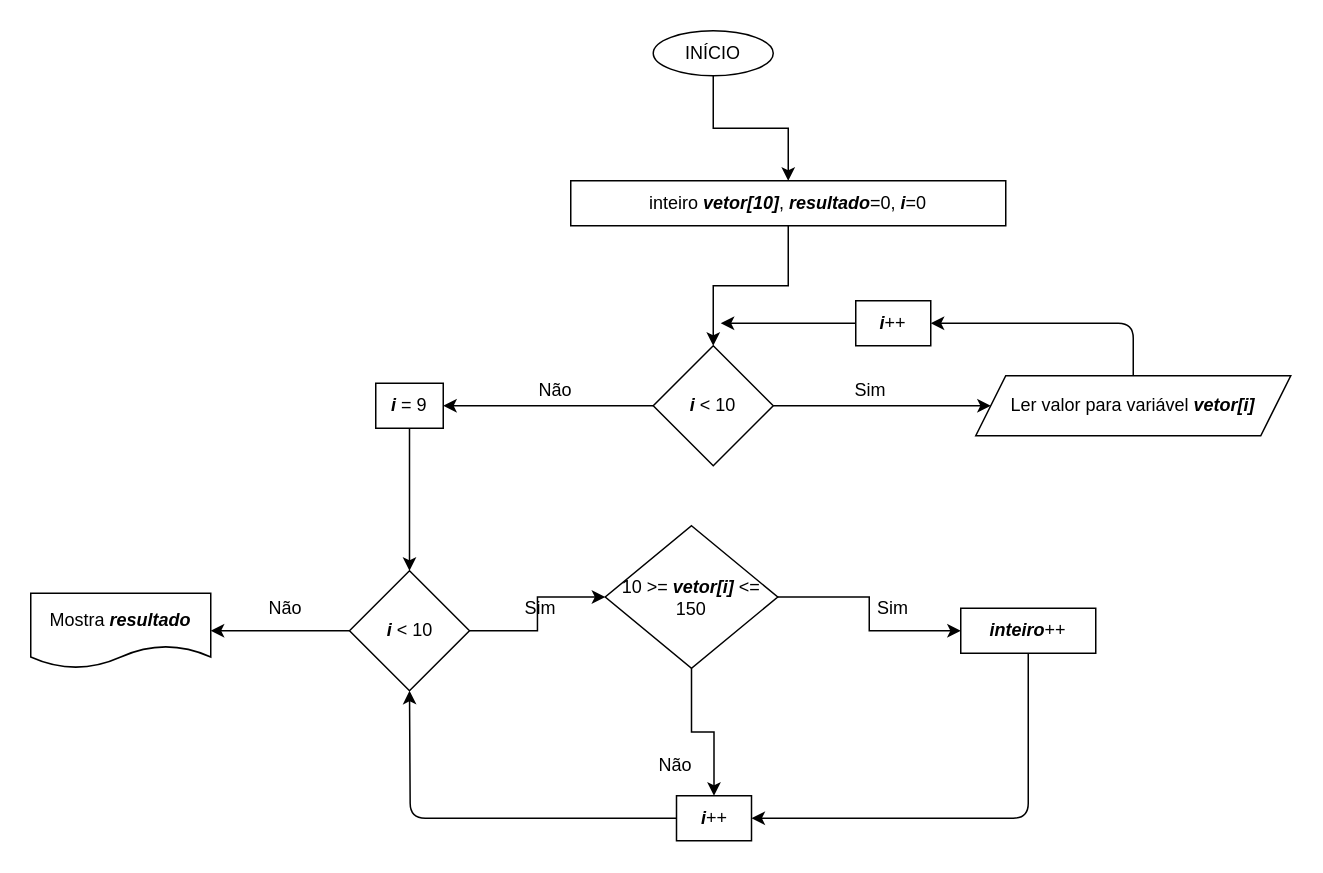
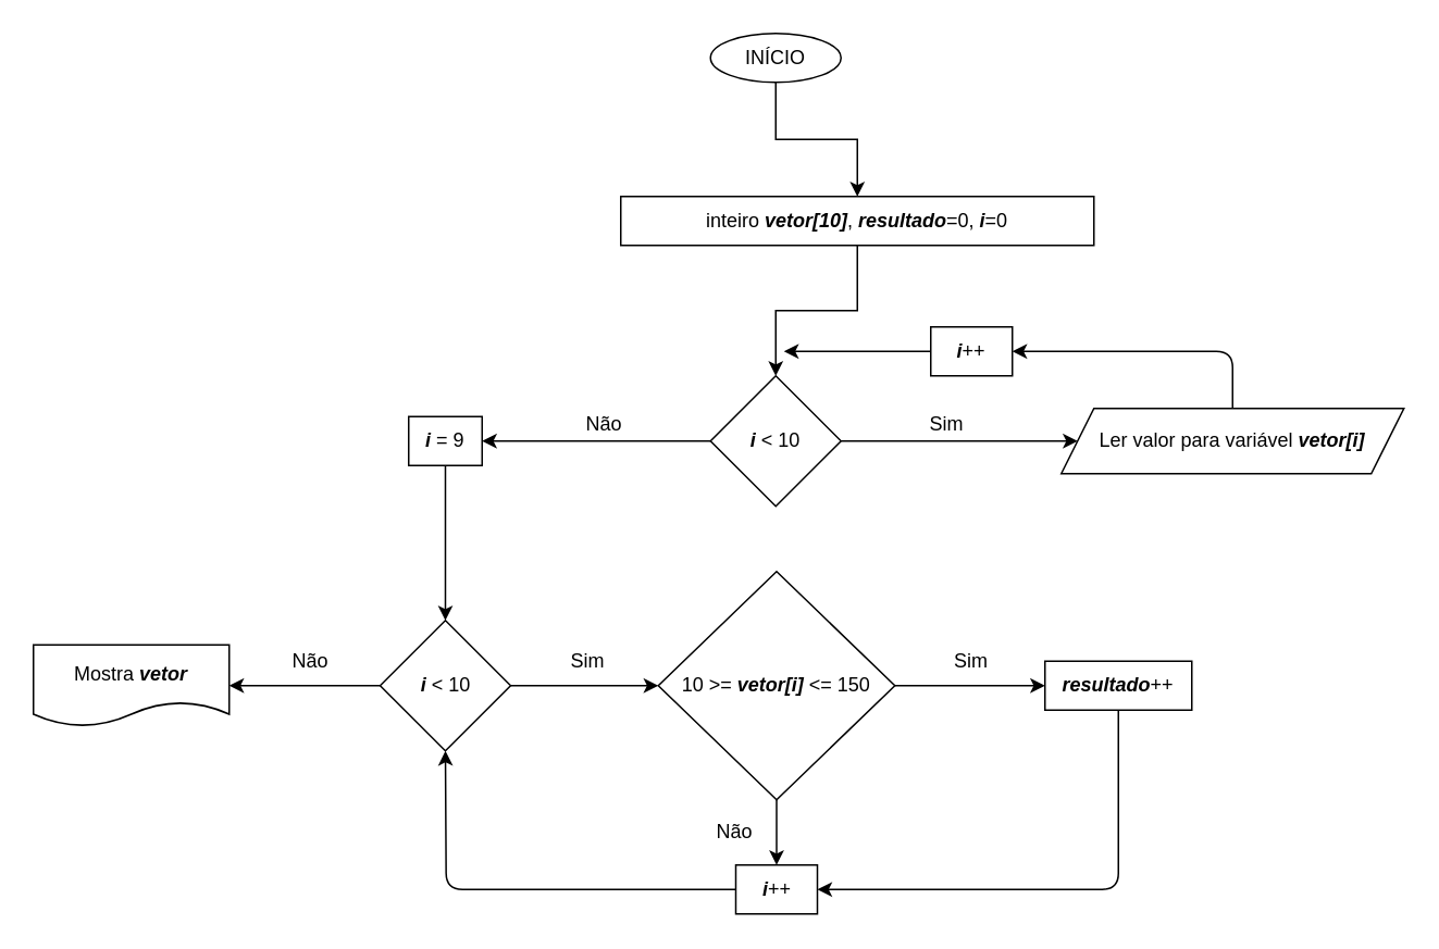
- <mxCell id="19" value="10 &amp;gt;= &lt;b&gt;&lt;i&gt;vetor[i]&lt;/i&gt;&lt;/b&gt; &amp;lt;= 150" style="rhombus;whiteSpace=wrap;html=1;" vertex="1" parent="1"><mxGeometry x="403" y="350" width="115" height="95" as="geometry" /></mxCell>
+ <mxCell id="19" value="10 &amp;gt;= &lt;b&gt;&lt;i&gt;vetor[i]&lt;/i&gt;&lt;/b&gt; &amp;lt;= 150" style="rhombus;whiteSpace=wrap;html=1;" vertex="1" parent="1"><mxGeometry x="403" y="350" width="145" height="140" as="geometry" /></mxCell>
- <mxCell id="25" value="Mostra &lt;b&gt;&lt;i&gt;resultado&lt;/i&gt;&lt;/b&gt;" style="shape=document;whiteSpace=wrap;html=1;boundedLbl=1;" vertex="1" parent="1"><mxGeometry x="20" y="395" width="120" height="50" as="geometry" /></mxCell>
+ <mxCell id="25" value="Mostra &lt;b&gt;&lt;i&gt;vetor&lt;/i&gt;&lt;/b&gt;" style="shape=document;whiteSpace=wrap;html=1;boundedLbl=1;" vertex="1" parent="1"><mxGeometry x="20" y="395" width="120" height="50" as="geometry" /></mxCell>
- <mxCell id="20" value="&lt;b&gt;&lt;i&gt;inteiro&lt;/i&gt;&lt;/b&gt;++" style="rounded=0;whiteSpace=wrap;html=1;" vertex="1" parent="1"><mxGeometry x="640" y="405" width="90" height="30" as="geometry" /></mxCell>
+ <mxCell id="20" value="&lt;b&gt;&lt;i&gt;resultado&lt;/i&gt;&lt;/b&gt;++" style="rounded=0;whiteSpace=wrap;html=1;" vertex="1" parent="1"><mxGeometry x="640" y="405" width="90" height="30" as="geometry" /></mxCell>
